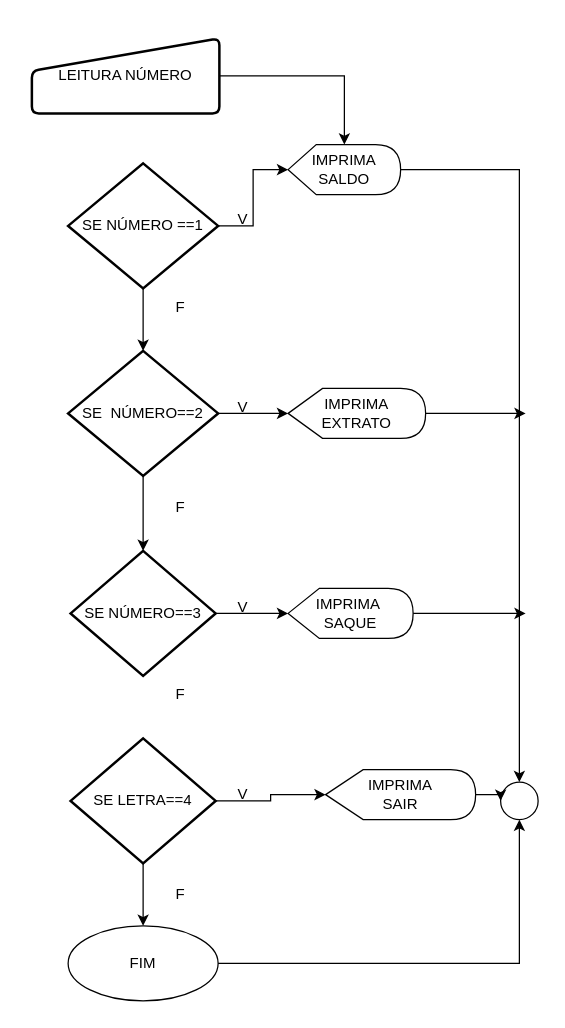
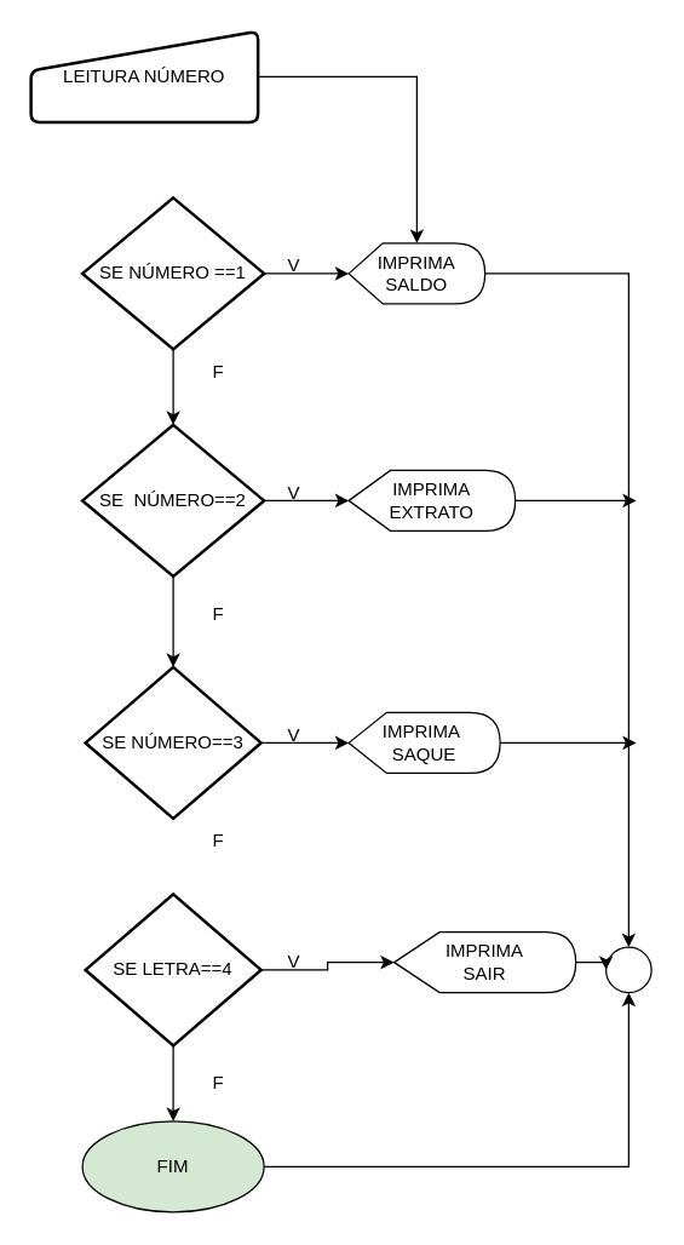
- <mxCell id="4" value="LEITURA NÚMERO" style="html=1;strokeWidth=2;shape=manualInput;whiteSpace=wrap;rounded=1;size=26;arcSize=11;" parent="1" vertex="1"><mxGeometry x="25" y="30" width="150" height="60" as="geometry" /></mxCell>
+ <mxCell id="4" value="LEITURA NÚMERO" style="html=1;strokeWidth=2;shape=manualInput;whiteSpace=wrap;rounded=1;size=26;arcSize=11;" parent="1" vertex="1"><mxGeometry x="20" y="20" width="150" height="60" as="geometry" /></mxCell>
- <mxCell id="5" value="IMPRIMA SALDO" style="shape=display;whiteSpace=wrap;html=1;" parent="1" vertex="1"><mxGeometry x="230" y="115" width="90" height="40" as="geometry" /></mxCell>
+ <mxCell id="5" value="IMPRIMA SALDO" style="shape=display;whiteSpace=wrap;html=1;" parent="1" vertex="1"><mxGeometry x="230" y="160" width="90" height="40" as="geometry" /></mxCell>
- <mxCell id="2" value="FIM" style="ellipse;whiteSpace=wrap;html=1;" parent="1" vertex="1"><mxGeometry x="54" y="740" width="120" height="60" as="geometry" /></mxCell>
+ <mxCell id="2" value="FIM" style="ellipse;whiteSpace=wrap;html=1;fillColor=#d5e8d4;" parent="1" vertex="1"><mxGeometry x="54" y="740" width="120" height="60" as="geometry" /></mxCell>
